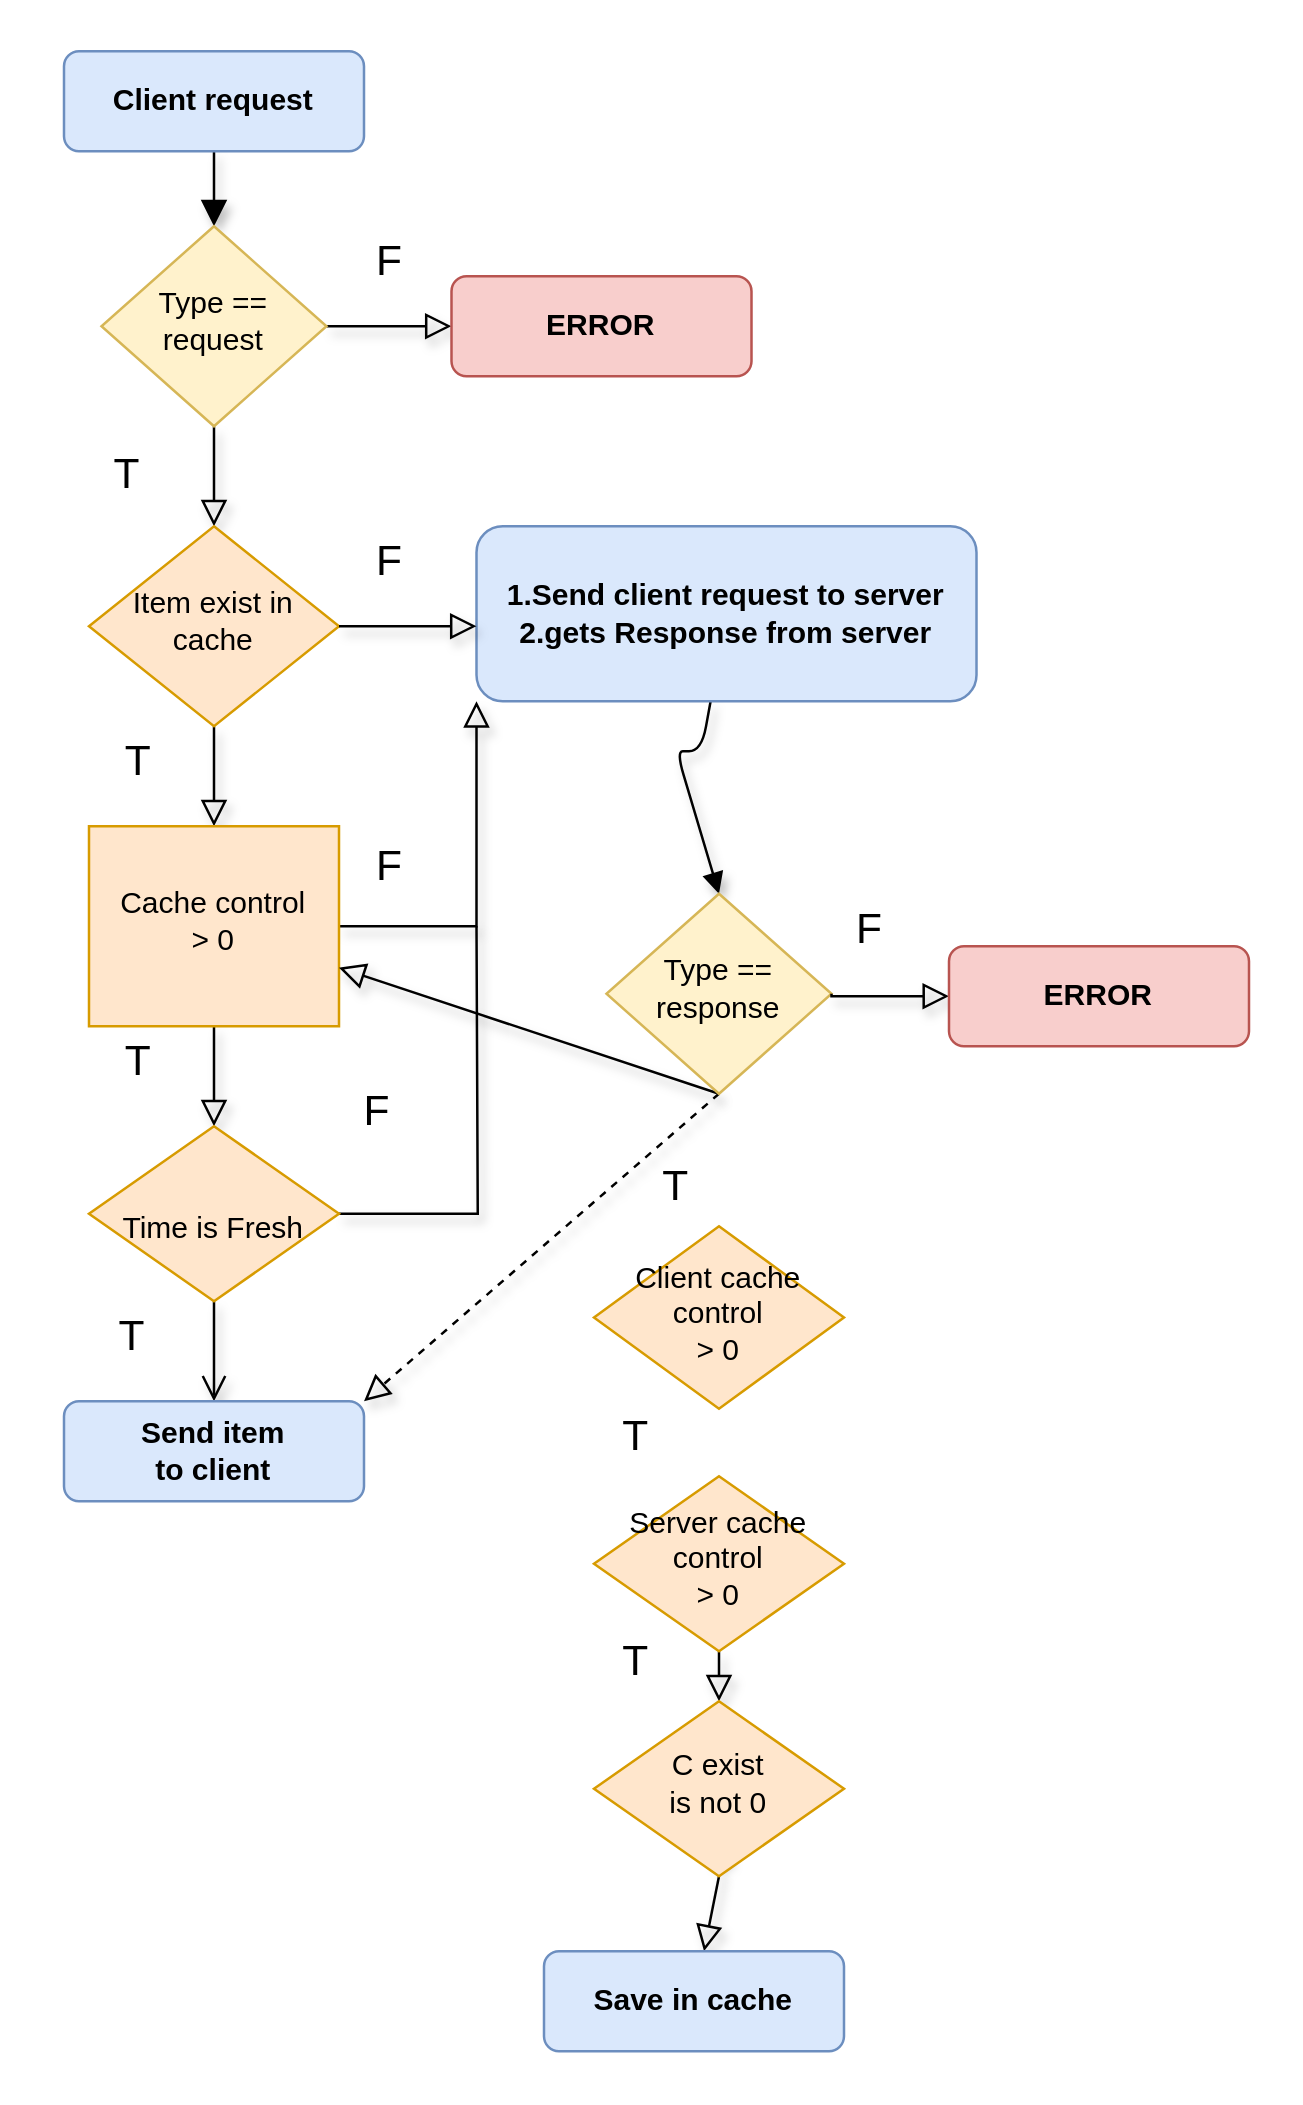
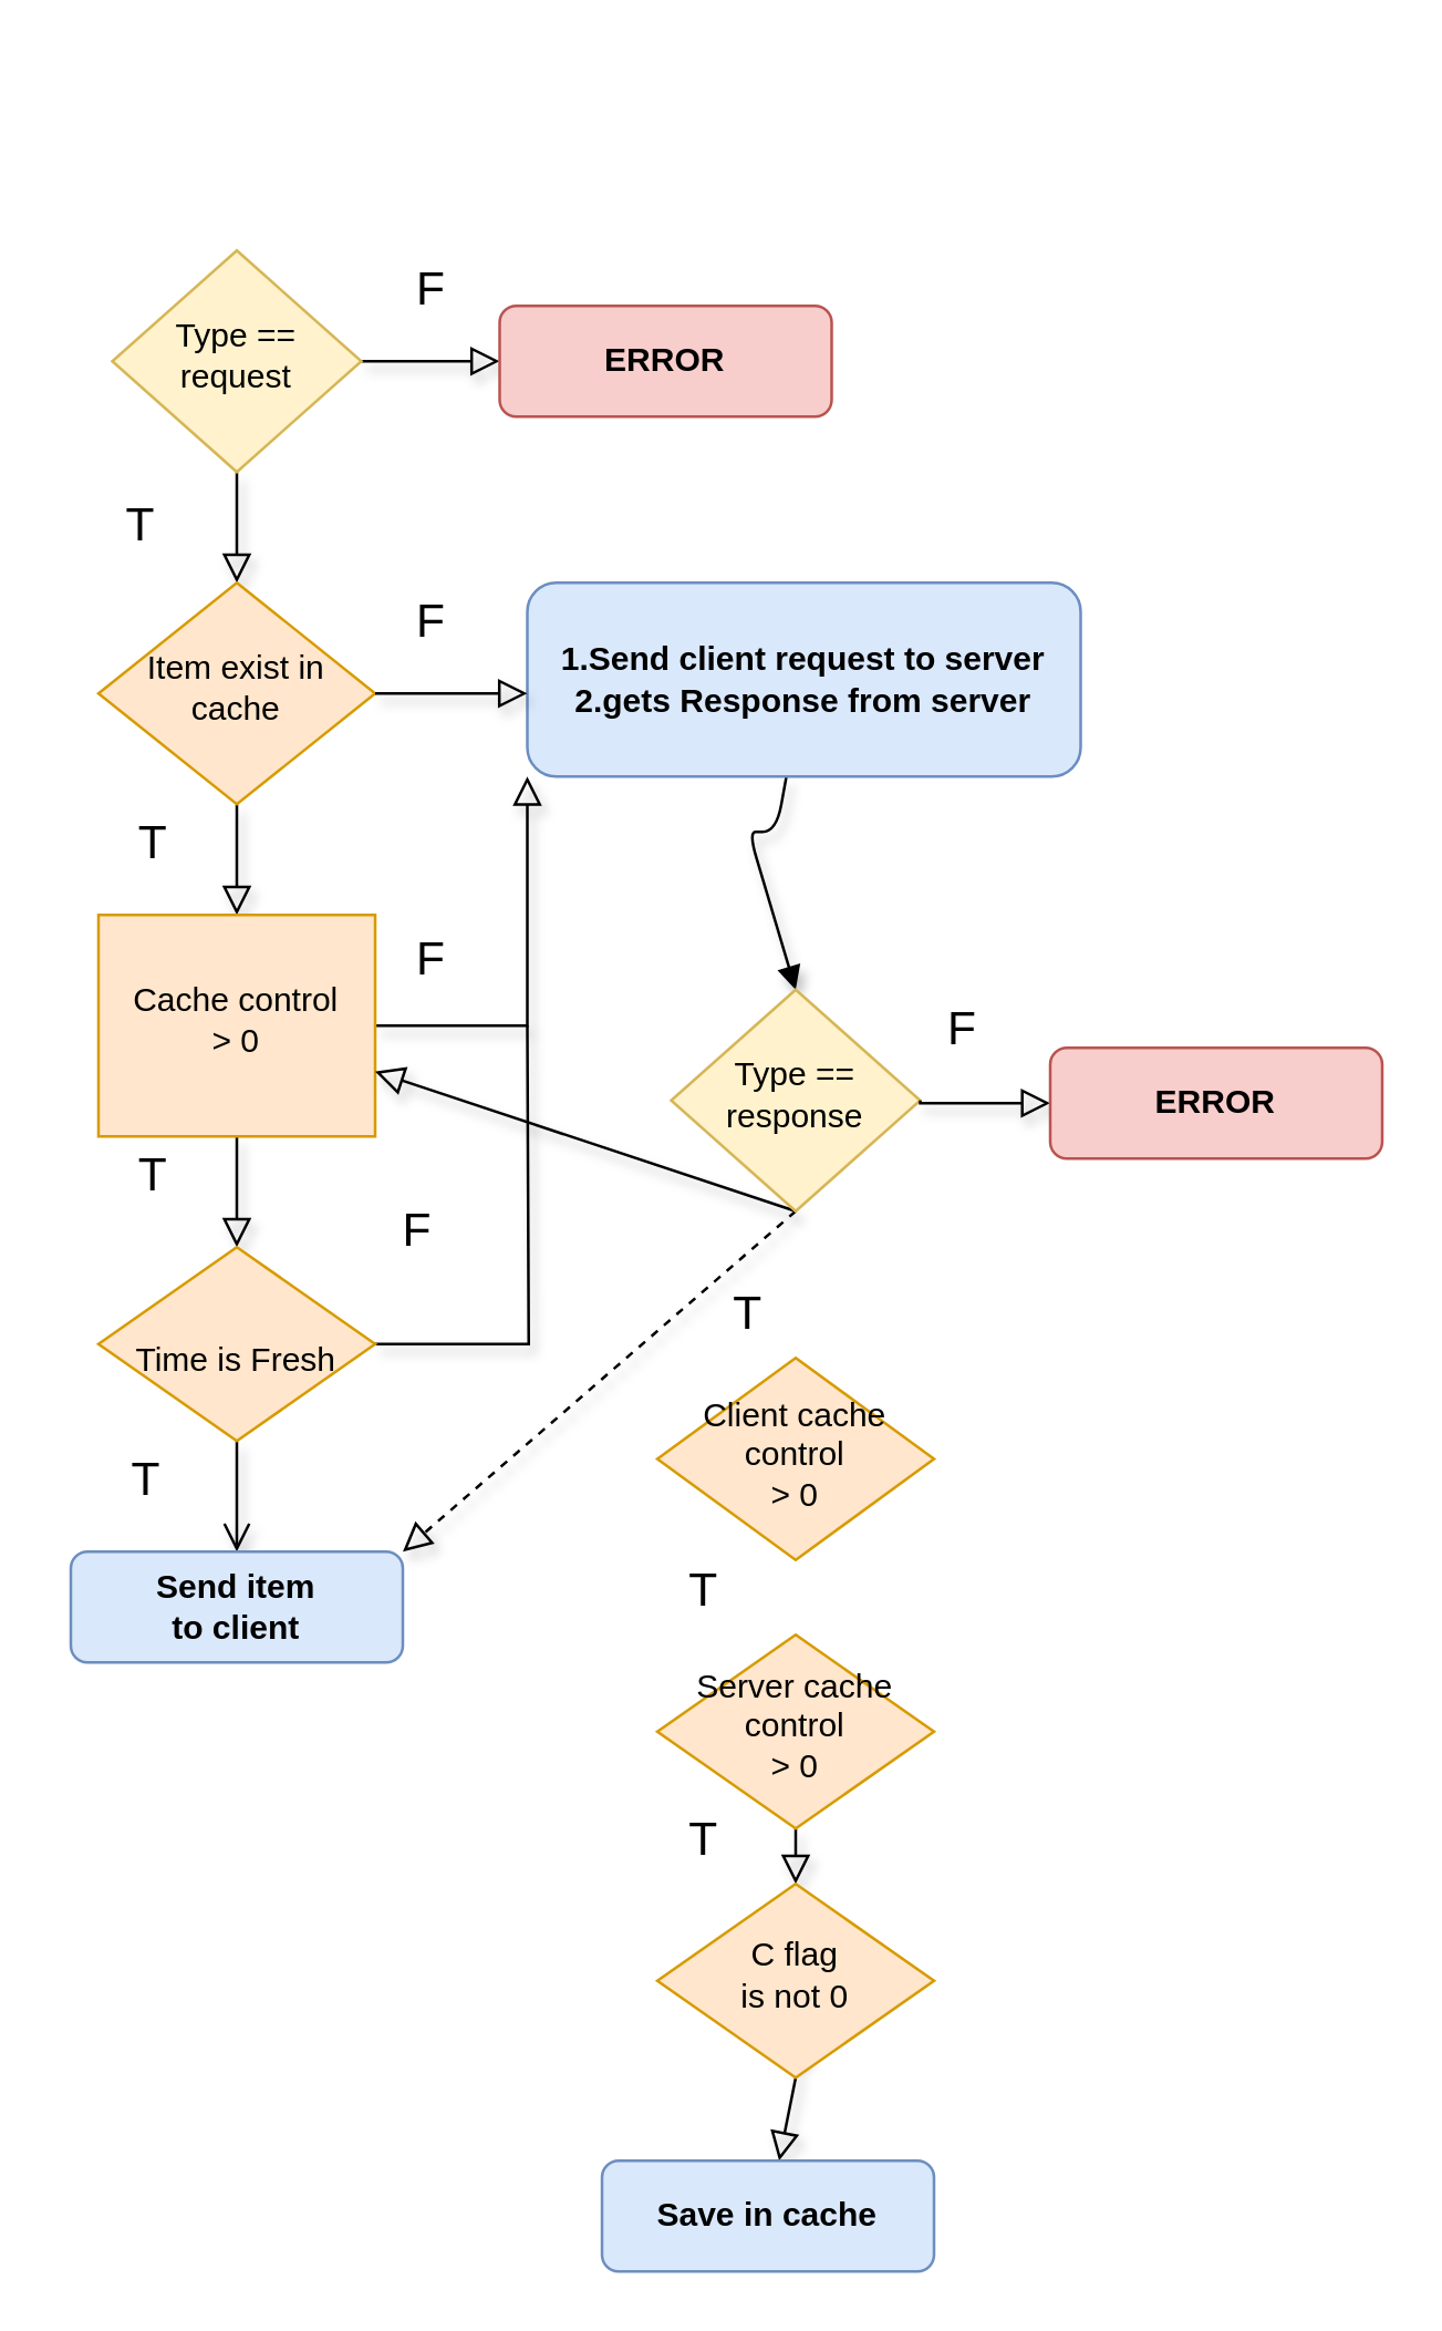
- <mxCell id="3" value="&lt;b&gt; Client request&lt;/b&gt;" style="rounded=1;whiteSpace=wrap;html=1;fontSize=12;glass=0;strokeWidth=1;shadow=0;fillColor=#dae8fc;strokeColor=#6c8ebf;" parent="1" vertex="1"><mxGeometry x="25" y="20" width="120" height="40" as="geometry" /></mxCell>
- <mxCell id="2" value="" style="rounded=1;html=1;jettySize=auto;orthogonalLoop=1;fontSize=17;endArrow=block;endFill=1;endSize=8;strokeWidth=1;shadow=1;labelBackgroundColor=default;edgeStyle=orthogonalEdgeStyle;startArrow=none;startFill=0;" parent="1" source="3" target="6" edge="1"><mxGeometry relative="1" as="geometry" /></mxCell>
- <mxCell id="40" value="&lt;div&gt;C exist&lt;/div&gt;&lt;div&gt;&lt;div&gt; is not 0&lt;br&gt;&lt;/div&gt;&lt;/div&gt;" style="rhombus;whiteSpace=wrap;html=1;shadow=0;fontFamily=Helvetica;fontSize=12;align=center;strokeWidth=1;spacing=6;spacingTop=-4;fillColor=#ffe6cc;strokeColor=#d79b00;" vertex="1" parent="1"><mxGeometry x="237" y="680" width="100" height="70" as="geometry" /></mxCell>
+ <mxCell id="40" value="&lt;div&gt;C flag&lt;/div&gt;&lt;div&gt;&lt;div&gt; is not 0&lt;br&gt;&lt;/div&gt;&lt;/div&gt;" style="rhombus;whiteSpace=wrap;html=1;shadow=0;fontFamily=Helvetica;fontSize=12;align=center;strokeWidth=1;spacing=6;spacingTop=-4;fillColor=#ffe6cc;strokeColor=#d79b00;" vertex="1" parent="1"><mxGeometry x="237" y="680" width="100" height="70" as="geometry" /></mxCell>
